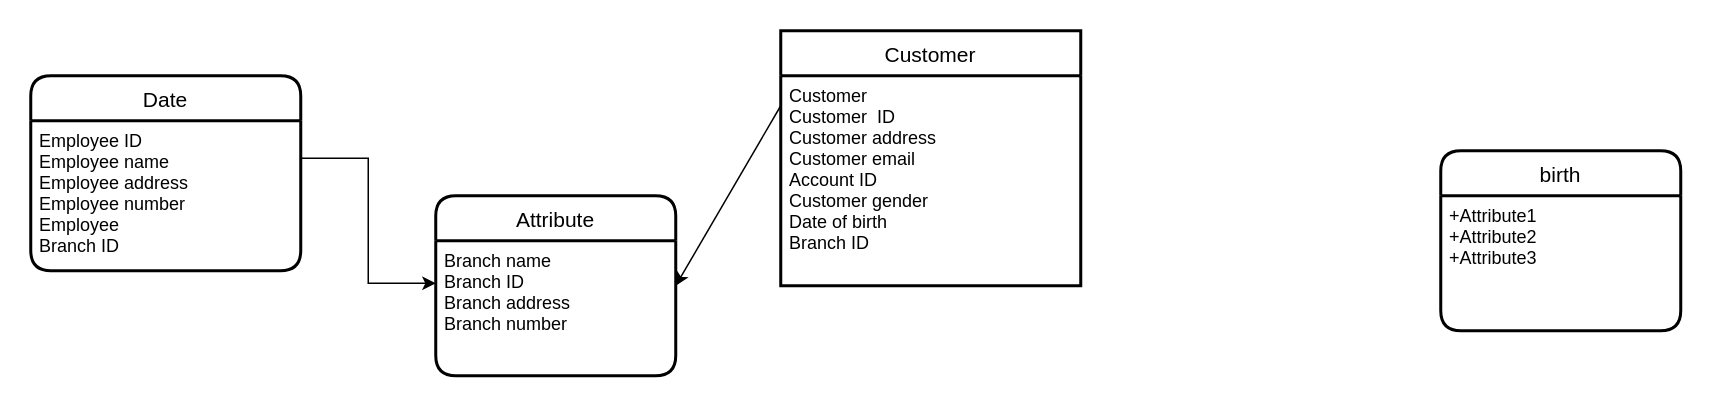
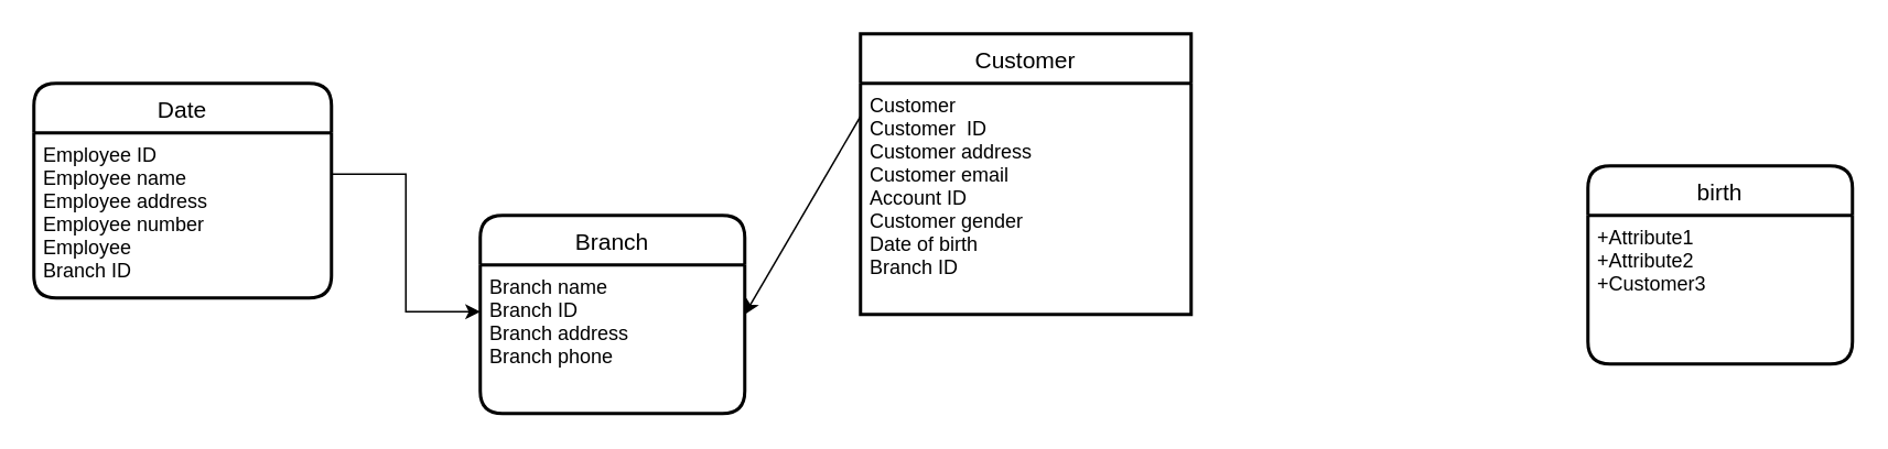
- <mxCell id="11" value="+Attribute1&#10;+Attribute2&#10;+Attribute3" style="align=left;strokeColor=none;fillColor=none;spacingLeft=4;fontSize=12;verticalAlign=top;resizable=0;rotatable=0;part=1;" vertex="1" parent="10"><mxGeometry y="30" width="160" height="90" as="geometry" /></mxCell>
+ <mxCell id="11" value="+Attribute1&#10;+Attribute2&#10;+Customer3" style="align=left;strokeColor=none;fillColor=none;spacingLeft=4;fontSize=12;verticalAlign=top;resizable=0;rotatable=0;part=1;" vertex="1" parent="10"><mxGeometry y="30" width="160" height="90" as="geometry" /></mxCell>
- <mxCell id="4" value="Attribute" style="swimlane;childLayout=stackLayout;horizontal=1;startSize=30;horizontalStack=0;rounded=1;fontSize=14;fontStyle=0;strokeWidth=2;resizeParent=0;resizeLast=1;shadow=0;dashed=0;align=center;" vertex="1" parent="1"><mxGeometry x="290" y="130" width="160" height="120" as="geometry" /></mxCell>
+ <mxCell id="4" value="Branch" style="swimlane;childLayout=stackLayout;horizontal=1;startSize=30;horizontalStack=0;rounded=1;fontSize=14;fontStyle=0;strokeWidth=2;resizeParent=0;resizeLast=1;shadow=0;dashed=0;align=center;" vertex="1" parent="1"><mxGeometry x="290" y="130" width="160" height="120" as="geometry" /></mxCell>
- <mxCell id="5" value="Branch name&#10;Branch ID&#10;Branch address&#10;Branch number" style="align=left;strokeColor=none;fillColor=none;spacingLeft=4;fontSize=12;verticalAlign=top;resizable=0;rotatable=0;part=1;" vertex="1" parent="4"><mxGeometry y="30" width="160" height="90" as="geometry" /></mxCell>
+ <mxCell id="5" value="Branch name&#10;Branch ID&#10;Branch address&#10;Branch phone" style="align=left;strokeColor=none;fillColor=none;spacingLeft=4;fontSize=12;verticalAlign=top;resizable=0;rotatable=0;part=1;" vertex="1" parent="4"><mxGeometry y="30" width="160" height="90" as="geometry" /></mxCell>
